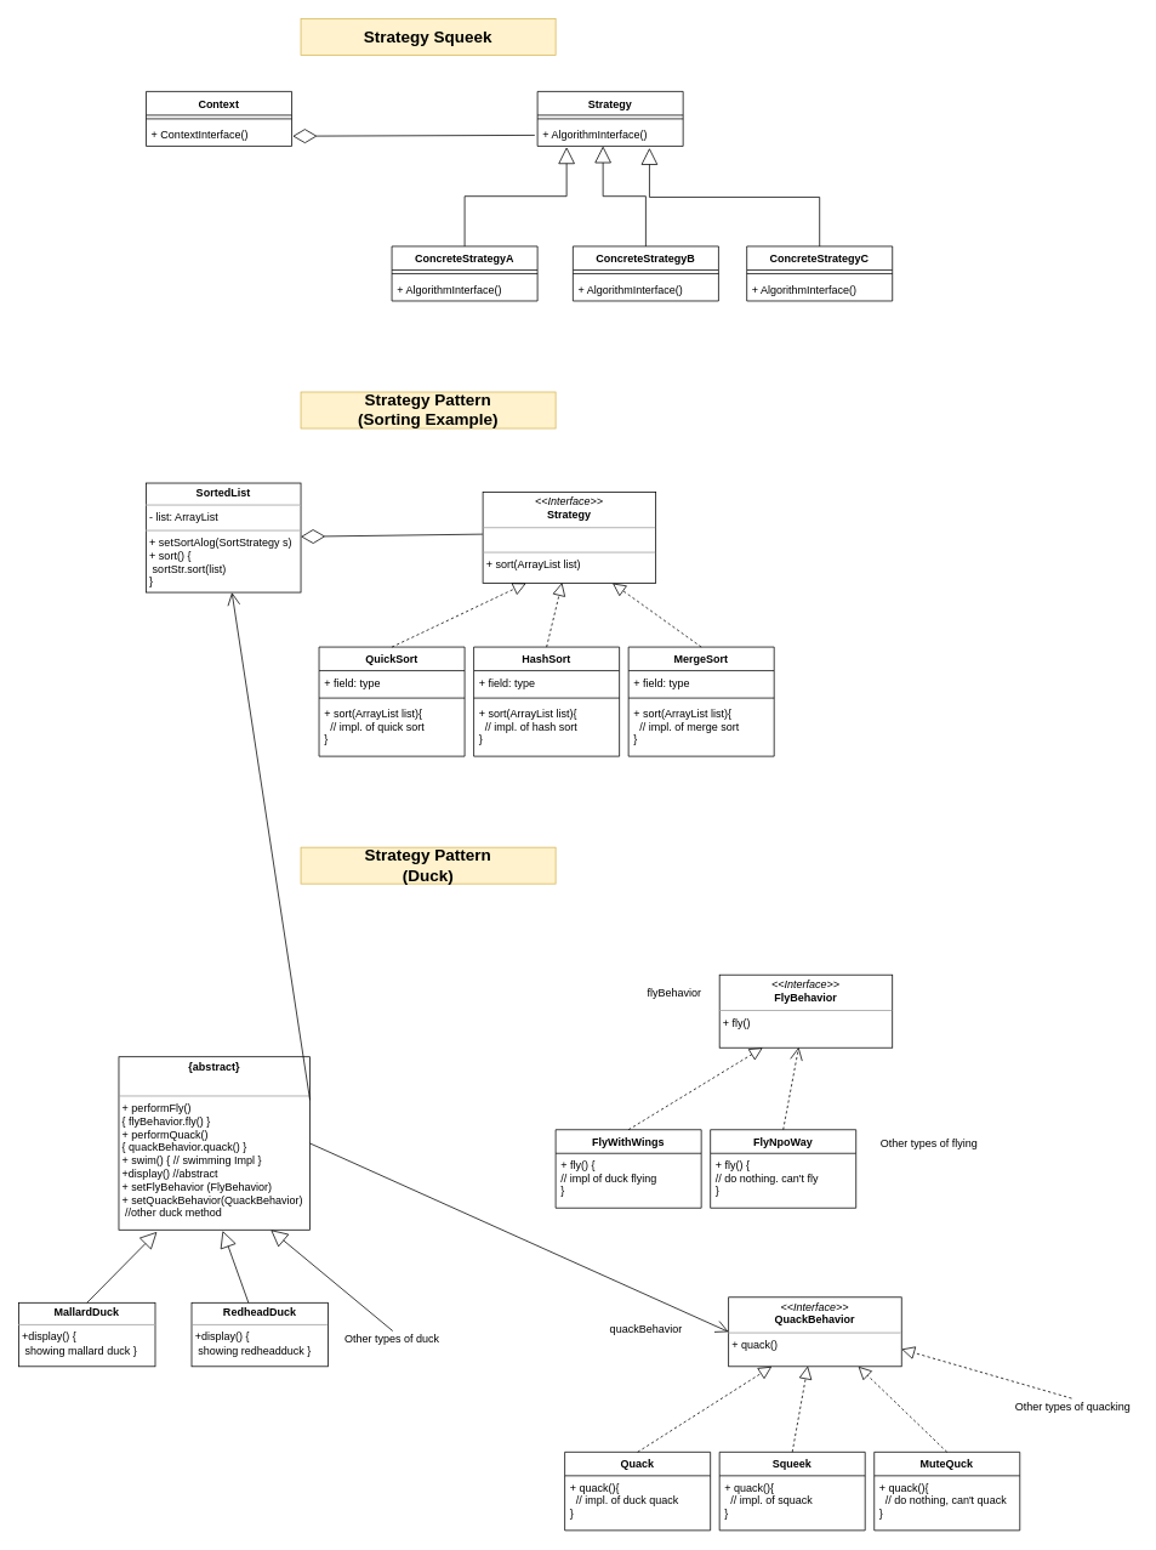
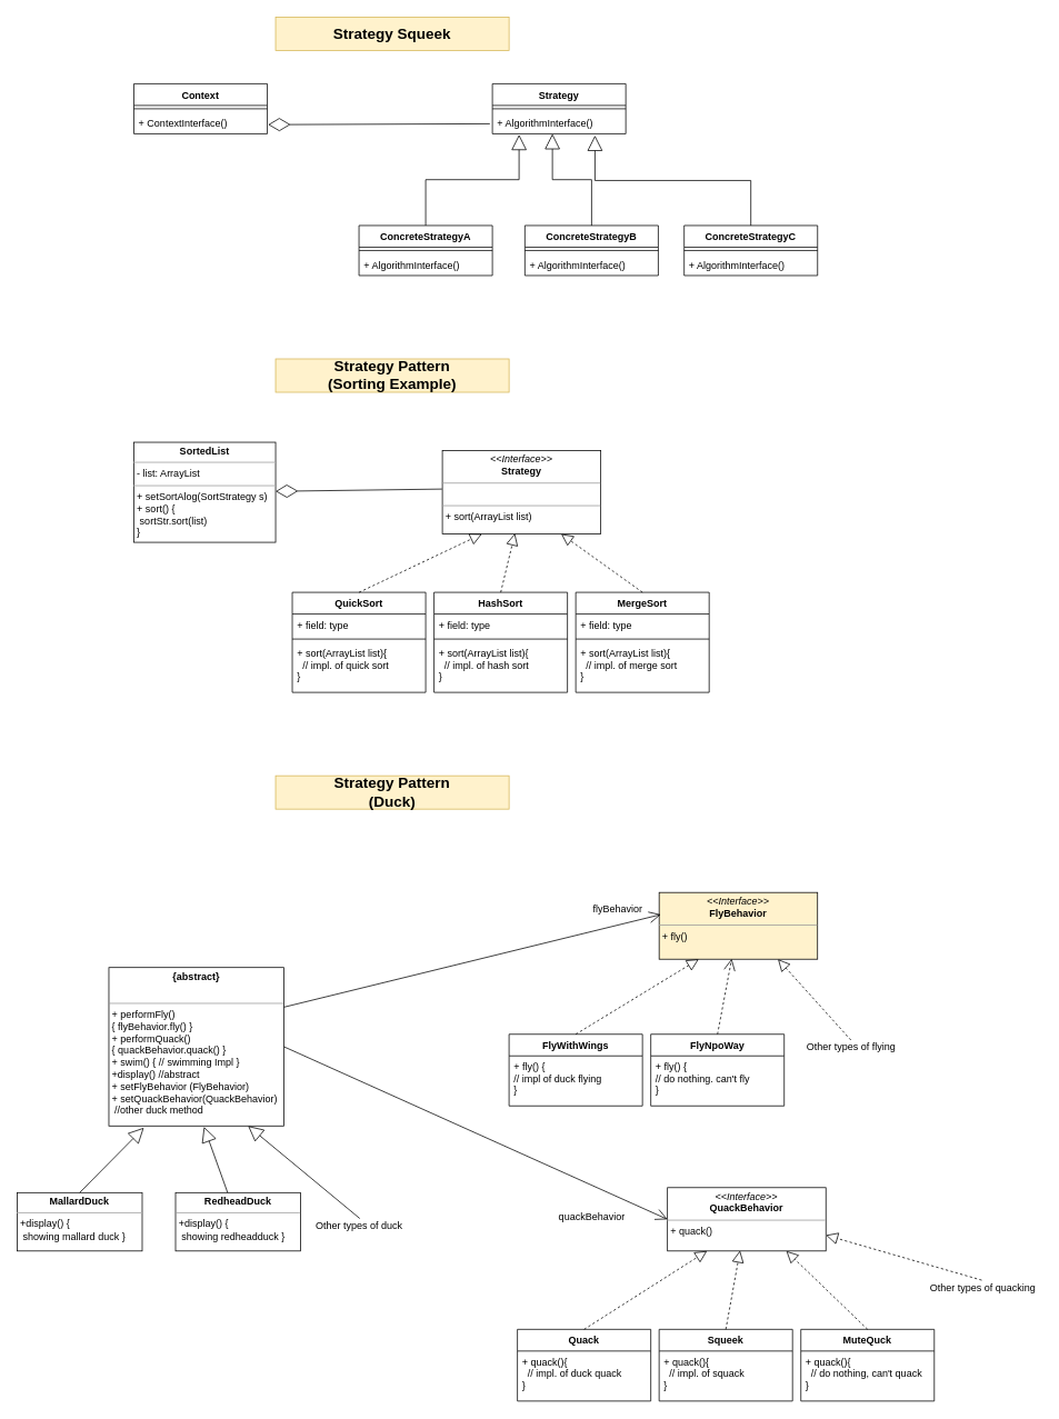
- <mxCell id="67" value="" style="endArrow=open;endFill=1;endSize=12;html=1;exitX=1;exitY=0.25;exitDx=0;exitDy=0;" parent="1" source="42" target="20" edge="1"><mxGeometry width="160" relative="1" as="geometry"><mxPoint x="450" y="1370" as="sourcePoint" /><mxPoint x="610" y="1370" as="targetPoint" /></mxGeometry></mxCell>
+ <mxCell id="67" value="" style="endArrow=open;endFill=1;endSize=12;html=1;exitX=1;exitY=0.25;exitDx=0;exitDy=0;entryX=0.011;entryY=0.33;entryDx=0;entryDy=0;entryPerimeter=0;" parent="1" source="42" target="53" edge="1"><mxGeometry width="160" relative="1" as="geometry"><mxPoint x="450" y="1370" as="sourcePoint" /><mxPoint x="610" y="1370" as="targetPoint" /></mxGeometry></mxCell>
- <mxCell id="53" value="&lt;p style=&quot;margin: 0px ; margin-top: 4px ; text-align: center&quot;&gt;&lt;i&gt;&amp;lt;&amp;lt;Interface&amp;gt;&amp;gt;&lt;/i&gt;&lt;br&gt;&lt;b&gt;FlyBehavior&lt;/b&gt;&lt;/p&gt;&lt;hr size=&quot;1&quot;&gt;&lt;p style=&quot;margin: 0px ; margin-left: 4px&quot;&gt;&lt;/p&gt;&lt;p style=&quot;margin: 0px ; margin-left: 4px&quot;&gt;+ fly()&lt;/p&gt;" style="verticalAlign=top;align=left;overflow=fill;fontSize=12;fontFamily=Helvetica;html=1;" parent="1" vertex="1"><mxGeometry x="790" y="1070" width="190" height="80" as="geometry" /></mxCell>
+ <mxCell id="53" value="&lt;p style=&quot;margin: 0px ; margin-top: 4px ; text-align: center&quot;&gt;&lt;i&gt;&amp;lt;&amp;lt;Interface&amp;gt;&amp;gt;&lt;/i&gt;&lt;br&gt;&lt;b&gt;FlyBehavior&lt;/b&gt;&lt;/p&gt;&lt;hr size=&quot;1&quot;&gt;&lt;p style=&quot;margin: 0px ; margin-left: 4px&quot;&gt;&lt;/p&gt;&lt;p style=&quot;margin: 0px ; margin-left: 4px&quot;&gt;+ fly()&lt;/p&gt;" style="verticalAlign=top;align=left;overflow=fill;fontSize=12;fontFamily=Helvetica;html=1;fillColor=#fff2cc;" parent="1" vertex="1"><mxGeometry x="790" y="1070" width="190" height="80" as="geometry" /></mxCell>
+ <mxCell id="56" value="" style="endArrow=block;dashed=1;endFill=0;endSize=12;html=1;exitX=0.5;exitY=0.1;exitDx=0;exitDy=0;entryX=0.75;entryY=1;entryDx=0;entryDy=0;exitPerimeter=0;" parent="1" source="69" target="53" edge="1"><mxGeometry width="160" relative="1" as="geometry"><mxPoint x="1030" y="1240" as="sourcePoint" /><mxPoint x="880" y="1180" as="targetPoint" /></mxGeometry></mxCell>
